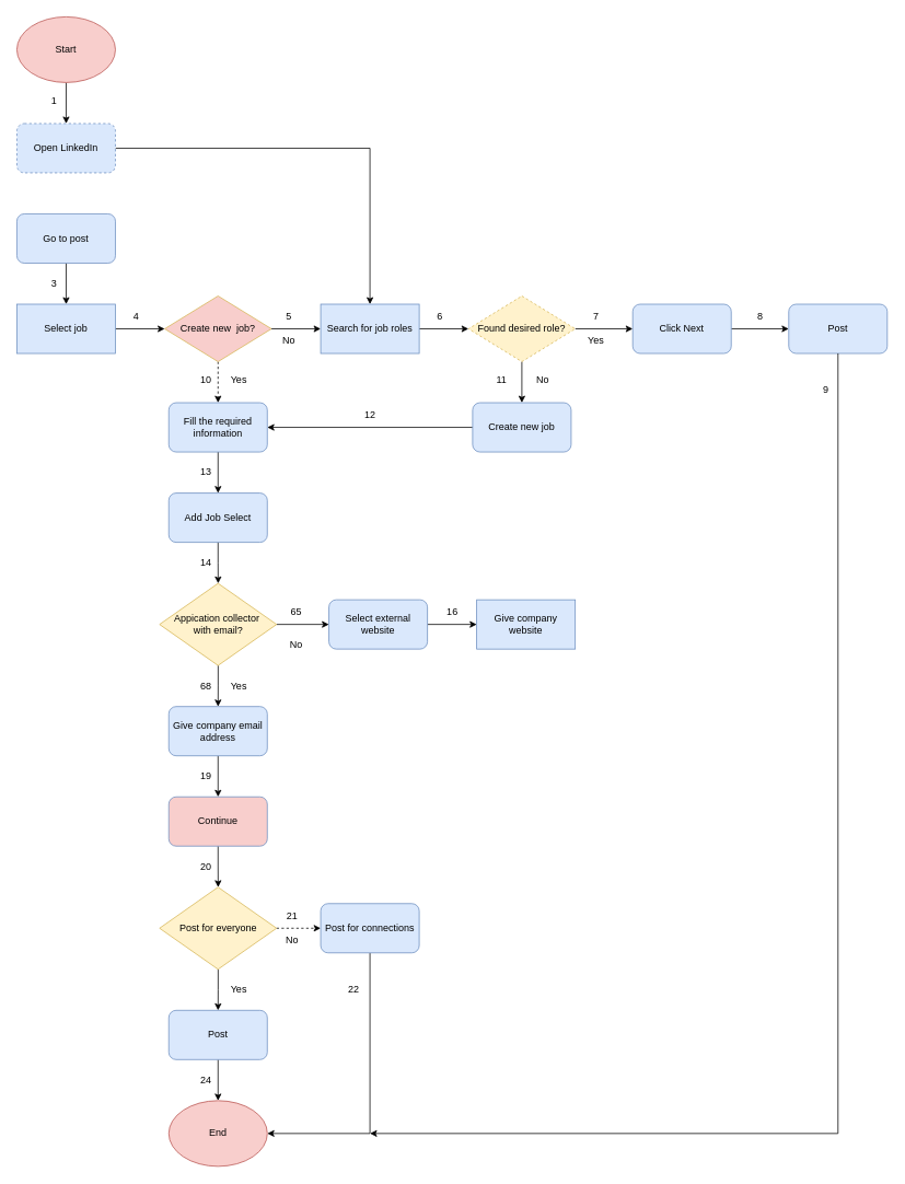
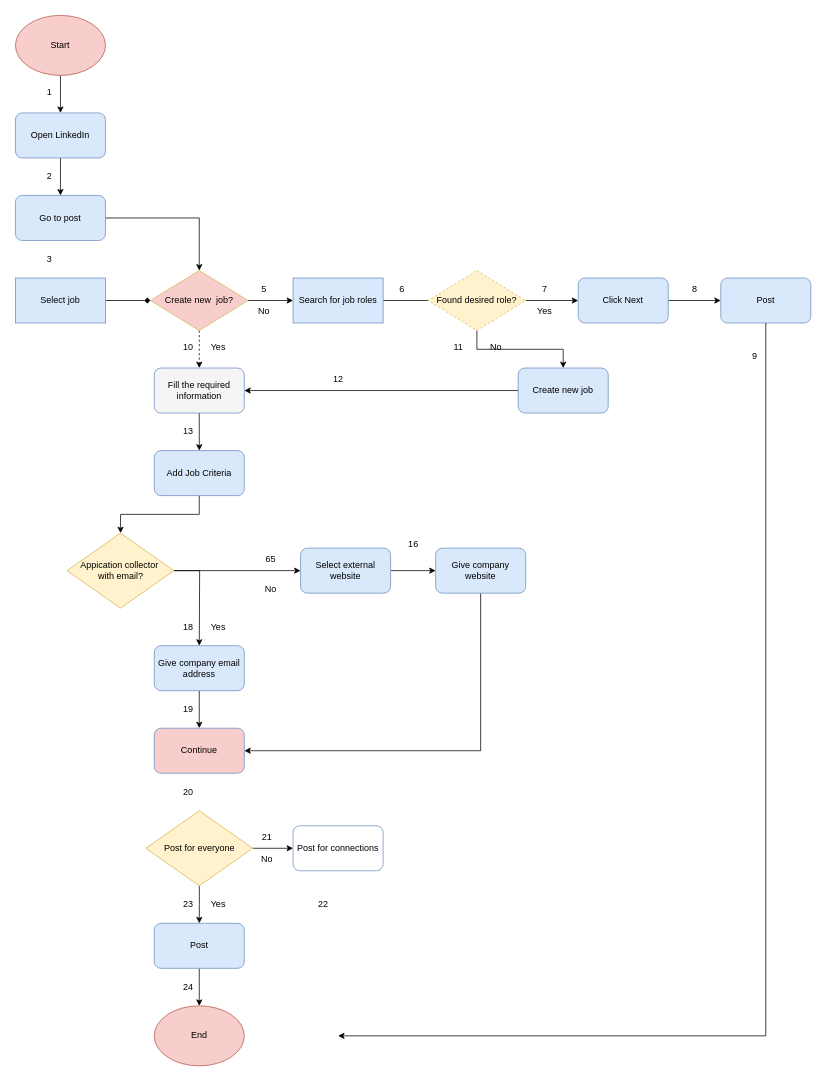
- <mxCell id="5" value="Open LinkedIn" style="rounded=1;whiteSpace=wrap;html=1;fillColor=#dae8fc;strokeColor=#6c8ebf;dashed=1;" vertex="1" parent="1"><mxGeometry x="20" y="150" width="120" height="60" as="geometry" /></mxCell>
+ <mxCell id="5" value="Open LinkedIn" style="rounded=1;whiteSpace=wrap;html=1;fillColor=#dae8fc;strokeColor=#6c8ebf;" vertex="1" parent="1"><mxGeometry x="20" y="150" width="120" height="60" as="geometry" /></mxCell>
- <mxCell id="4" value="" style="edgeStyle=orthogonalEdgeStyle;rounded=0;orthogonalLoop=1;jettySize=auto;html=1;" edge="1" parent="1" source="5" target="16"><mxGeometry relative="1" as="geometry" /></mxCell>
+ <mxCell id="4" value="" style="edgeStyle=orthogonalEdgeStyle;rounded=0;orthogonalLoop=1;jettySize=auto;html=1;" edge="1" parent="1" source="5" target="7"><mxGeometry relative="1" as="geometry" /></mxCell>
+ <mxCell id="46" value="2" style="text;html=1;align=center;verticalAlign=middle;resizable=0;points=[];autosize=1;strokeColor=none;fillColor=none;" vertex="1" parent="1"><mxGeometry x="50" y="220" width="30" height="30" as="geometry" /></mxCell>
- <mxCell id="6" value="" style="edgeStyle=orthogonalEdgeStyle;rounded=0;orthogonalLoop=1;jettySize=auto;html=1;" edge="1" parent="1" source="7" target="9"><mxGeometry relative="1" as="geometry" /></mxCell>
+ <mxCell id="6" value="" style="edgeStyle=orthogonalEdgeStyle;rounded=0;orthogonalLoop=1;jettySize=auto;html=1;" edge="1" parent="1" source="7" target="12"><mxGeometry relative="1" as="geometry" /></mxCell>
- <mxCell id="48" value="4" style="text;html=1;align=center;verticalAlign=middle;resizable=0;points=[];autosize=1;strokeColor=none;fillColor=none;" vertex="1" parent="1"><mxGeometry x="150" y="370" width="30" height="30" as="geometry" /></mxCell>
- <mxCell id="8" value="" style="edgeStyle=orthogonalEdgeStyle;rounded=0;orthogonalLoop=1;jettySize=auto;html=1;" edge="1" parent="1" source="9" target="12"><mxGeometry relative="1" as="geometry" /></mxCell>
+ <mxCell id="8" value="" style="edgeStyle=orthogonalEdgeStyle;rounded=0;orthogonalLoop=1;jettySize=auto;html=1;endArrow=diamond;" edge="1" parent="1" source="9" target="12"><mxGeometry relative="1" as="geometry" /></mxCell>
- <mxCell id="15" value="" style="edgeStyle=orthogonalEdgeStyle;rounded=0;orthogonalLoop=1;jettySize=auto;html=1;" edge="1" parent="1" source="16" target="19"><mxGeometry relative="1" as="geometry" /></mxCell>
+ <mxCell id="15" value="" style="edgeStyle=orthogonalEdgeStyle;rounded=0;orthogonalLoop=1;jettySize=auto;html=1;endArrow=none;" edge="1" parent="1" source="16" target="19"><mxGeometry relative="1" as="geometry" /></mxCell>
- <mxCell id="14" value="Fill the required information" style="rounded=1;whiteSpace=wrap;html=1;fillColor=#dae8fc;strokeColor=#6c8ebf;" vertex="1" parent="1"><mxGeometry x="205" y="490" width="120" height="60" as="geometry" /></mxCell>
+ <mxCell id="14" value="Fill the required information" style="rounded=1;whiteSpace=wrap;html=1;fillColor=#f5f5f5;strokeColor=#6c8ebf;" vertex="1" parent="1"><mxGeometry x="205" y="490" width="120" height="60" as="geometry" /></mxCell>
- <mxCell id="56" value="Create new job" style="rounded=1;whiteSpace=wrap;html=1;fillColor=#dae8fc;strokeColor=#6c8ebf;" vertex="1" parent="1"><mxGeometry x="575" y="490" width="120" height="60" as="geometry" /></mxCell>
+ <mxCell id="56" value="Create new job" style="rounded=1;whiteSpace=wrap;html=1;fillColor=#dae8fc;strokeColor=#6c8ebf;" vertex="1" parent="1"><mxGeometry x="690" y="490" width="120" height="60" as="geometry" /></mxCell>
- <mxCell id="24" value="Add Job Select" style="rounded=1;whiteSpace=wrap;html=1;fillColor=#dae8fc;strokeColor=#6c8ebf;" vertex="1" parent="1"><mxGeometry x="205" y="600" width="120" height="60" as="geometry" /></mxCell>
+ <mxCell id="24" value="Add Job Criteria" style="rounded=1;whiteSpace=wrap;html=1;fillColor=#dae8fc;strokeColor=#6c8ebf;" vertex="1" parent="1"><mxGeometry x="205" y="600" width="120" height="60" as="geometry" /></mxCell>
- <mxCell id="60" value="14" style="text;html=1;align=center;verticalAlign=middle;resizable=0;points=[];autosize=1;strokeColor=none;fillColor=none;" vertex="1" parent="1"><mxGeometry x="230" y="670" width="40" height="30" as="geometry" /></mxCell>
- <mxCell id="62" value="16" style="text;html=1;align=center;verticalAlign=middle;resizable=0;points=[];autosize=1;strokeColor=none;fillColor=none;" vertex="1" parent="1"><mxGeometry x="530" y="730" width="40" height="30" as="geometry" /></mxCell>
+ <mxCell id="62" value="16" style="text;html=1;align=center;verticalAlign=middle;resizable=0;points=[];autosize=1;strokeColor=none;fillColor=none;" vertex="1" parent="1"><mxGeometry x="530" y="710" width="40" height="30" as="geometry" /></mxCell>
- <mxCell id="27" value="Appication collector&amp;nbsp;&lt;br&gt;with email?" style="rhombus;whiteSpace=wrap;html=1;fillColor=#fff2cc;strokeColor=#d6b656;" vertex="1" parent="1"><mxGeometry x="193.75" y="710" width="142.5" height="100" as="geometry" /></mxCell>
+ <mxCell id="27" value="Appication collector&amp;nbsp;&lt;br&gt;with email?" style="rhombus;whiteSpace=wrap;html=1;fillColor=#fff2cc;strokeColor=#d6b656;" vertex="1" parent="1"><mxGeometry x="88.75" y="710" width="142.5" height="100" as="geometry" /></mxCell>
- <mxCell id="33" value="Give company website" style="whiteSpace=wrap;html=1;fillColor=#dae8fc;strokeColor=#6c8ebf;rounded=0;" vertex="1" parent="1"><mxGeometry x="580" y="730" width="120" height="60" as="geometry" /></mxCell>
+ <mxCell id="33" value="Give company website" style="whiteSpace=wrap;html=1;rounded=1;fillColor=#dae8fc;strokeColor=#6c8ebf;" vertex="1" parent="1"><mxGeometry x="580" y="730" width="120" height="60" as="geometry" /></mxCell>
- <mxCell id="63" value="68" style="text;html=1;align=center;verticalAlign=middle;resizable=0;points=[];autosize=1;strokeColor=none;fillColor=none;" vertex="1" parent="1"><mxGeometry x="230" y="820" width="40" height="30" as="geometry" /></mxCell>
+ <mxCell id="63" value="18" style="text;html=1;align=center;verticalAlign=middle;resizable=0;points=[];autosize=1;strokeColor=none;fillColor=none;" vertex="1" parent="1"><mxGeometry x="230" y="820" width="40" height="30" as="geometry" /></mxCell>
+ <mxCell id="32" style="edgeStyle=orthogonalEdgeStyle;rounded=0;orthogonalLoop=1;jettySize=auto;html=1;entryX=1;entryY=0.5;entryDx=0;entryDy=0;" edge="1" parent="1" source="33" target="35"><mxGeometry relative="1" as="geometry"><Array as="points"><mxPoint x="640" y="1000" /></Array></mxGeometry></mxCell>
- <mxCell id="34" value="" style="edgeStyle=orthogonalEdgeStyle;rounded=0;orthogonalLoop=1;jettySize=auto;html=1;" edge="1" parent="1" source="35" target="38"><mxGeometry relative="1" as="geometry" /></mxCell>
- <mxCell id="37" value="" style="edgeStyle=orthogonalEdgeStyle;rounded=0;orthogonalLoop=1;jettySize=auto;html=1;dashed=1;" edge="1" parent="1" source="38" target="42"><mxGeometry relative="1" as="geometry" /></mxCell>
+ <mxCell id="37" value="" style="edgeStyle=orthogonalEdgeStyle;rounded=0;orthogonalLoop=1;jettySize=auto;html=1;" edge="1" parent="1" source="38" target="42"><mxGeometry relative="1" as="geometry" /></mxCell>
- <mxCell id="42" value="Post for connections" style="rounded=1;whiteSpace=wrap;html=1;fillColor=#dae8fc;strokeColor=#6c8ebf;" vertex="1" parent="1"><mxGeometry x="390" y="1100" width="120" height="60" as="geometry" /></mxCell>
+ <mxCell id="42" value="Post for connections" style="rounded=1;whiteSpace=wrap;html=1;fillColor=#ffffff;strokeColor=#6c8ebf;" vertex="1" parent="1"><mxGeometry x="390" y="1100" width="120" height="60" as="geometry" /></mxCell>
+ <mxCell id="68" value="23" style="text;html=1;align=center;verticalAlign=middle;resizable=0;points=[];autosize=1;strokeColor=none;fillColor=none;" vertex="1" parent="1"><mxGeometry x="230" y="1190" width="40" height="30" as="geometry" /></mxCell>
- <mxCell id="41" style="edgeStyle=orthogonalEdgeStyle;rounded=0;orthogonalLoop=1;jettySize=auto;html=1;entryX=1;entryY=0.5;entryDx=0;entryDy=0;" edge="1" parent="1" source="42" target="43"><mxGeometry relative="1" as="geometry"><Array as="points"><mxPoint x="450" y="1380" /></Array></mxGeometry></mxCell>
